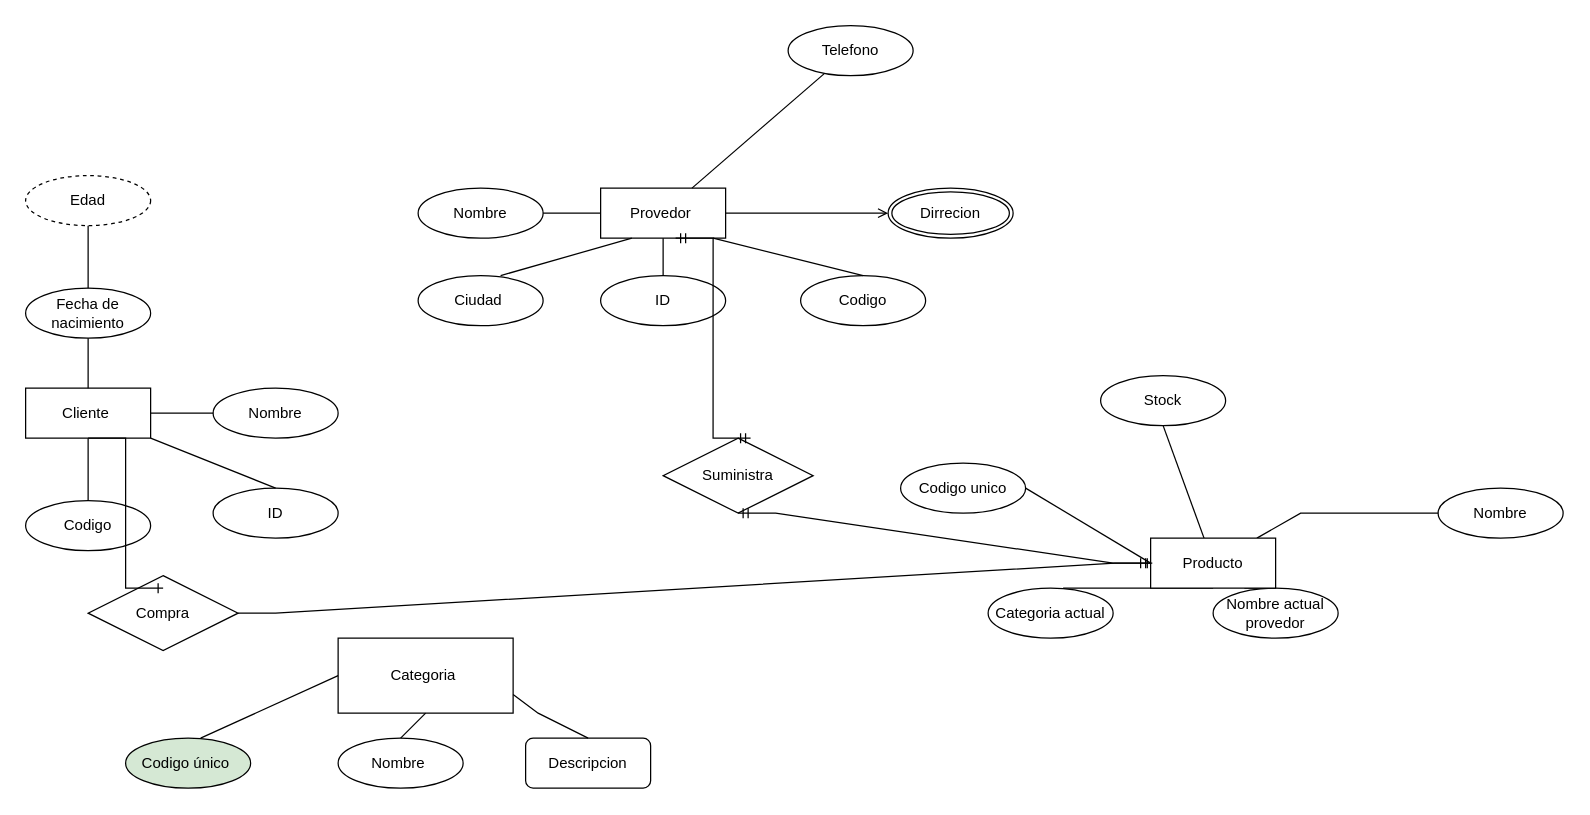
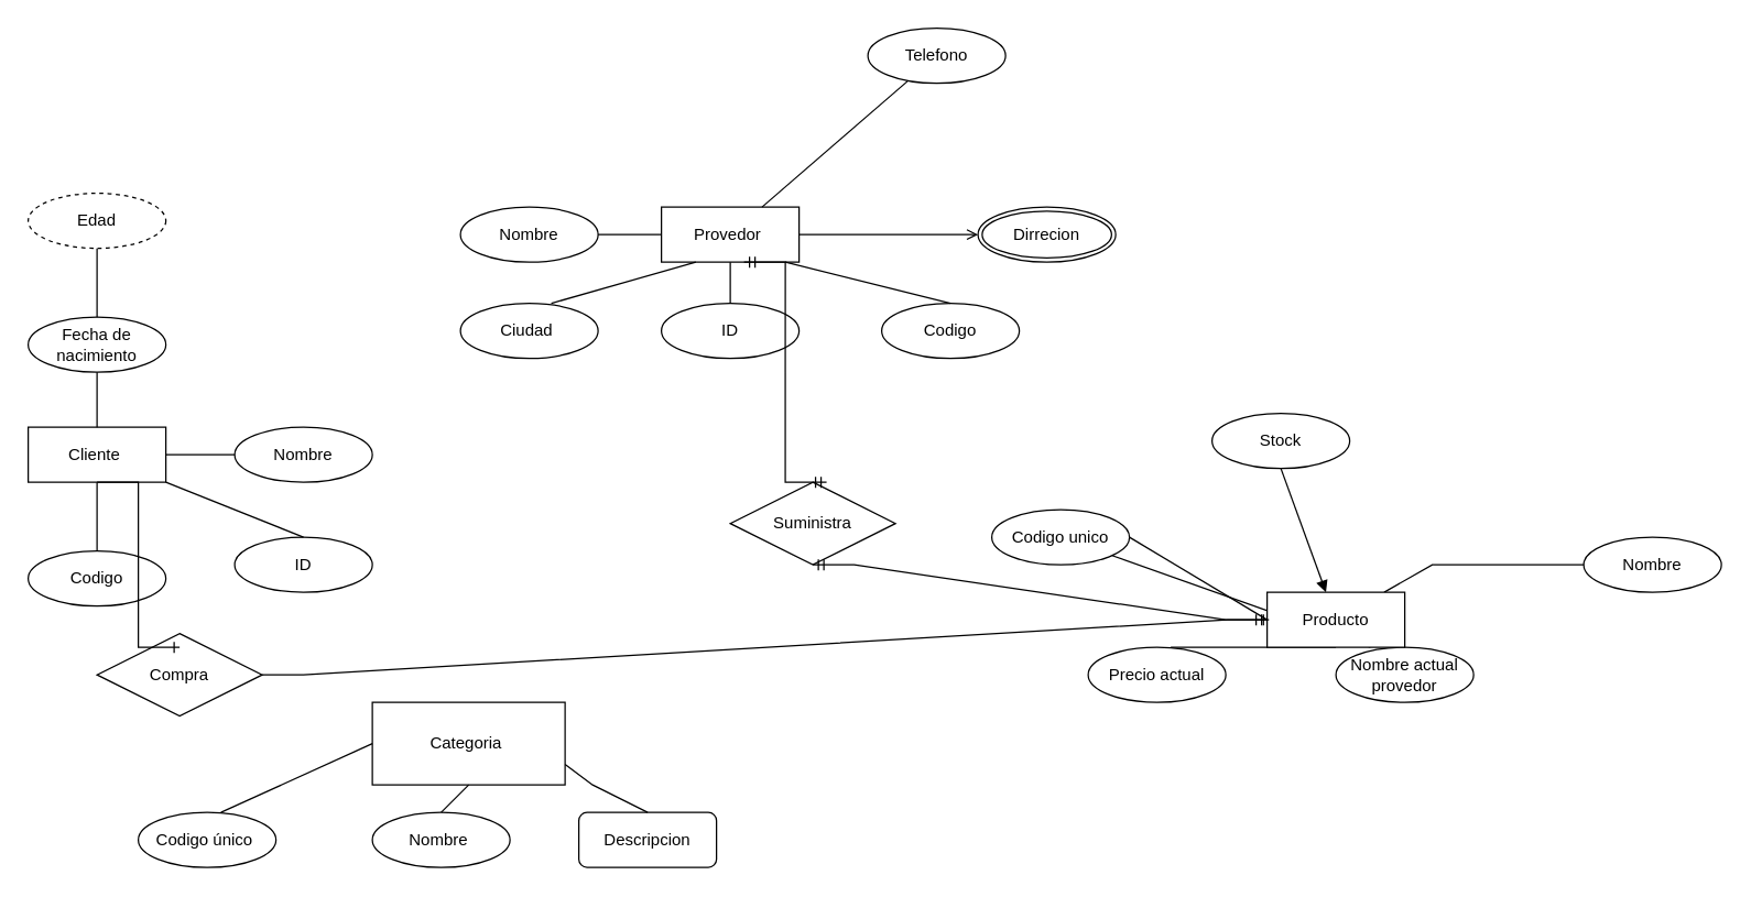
- <mxCell id="42" value="" style="endArrow=none;html=1;rounded=0;exitX=0.5;exitY=1;exitDx=0;exitDy=0;" edge="1" parent="1" source="19" target="43"><mxGeometry relative="1" as="geometry"><mxPoint x="980" y="360" as="sourcePoint" /><mxPoint x="1140" y="360" as="targetPoint" /></mxGeometry></mxCell>
+ <mxCell id="42" value="" style="endArrow=block;html=1;rounded=0;exitX=0.5;exitY=1;exitDx=0;exitDy=0;" edge="1" parent="1" source="19" target="43"><mxGeometry relative="1" as="geometry"><mxPoint x="980" y="360" as="sourcePoint" /><mxPoint x="1140" y="360" as="targetPoint" /></mxGeometry></mxCell>
- <mxCell id="41" value="" style="endArrow=none;html=1;rounded=0;entryX=0.5;entryY=0;entryDx=0;entryDy=0;exitX=0.75;exitY=1;exitDx=0;exitDy=0;" edge="1" parent="1" source="43" target="18"><mxGeometry relative="1" as="geometry"><mxPoint x="950" y="430" as="sourcePoint" /><mxPoint x="1050" y="450" as="targetPoint" /></mxGeometry></mxCell>
+ <mxCell id="41" value="" style="endArrow=none;html=1;rounded=0;exitX=0.75;exitY=1;exitDx=0;exitDy=0;" edge="1" parent="1" source="43" target="17"><mxGeometry relative="1" as="geometry"><mxPoint x="950" y="430" as="sourcePoint" /><mxPoint x="1050" y="450" as="targetPoint" /></mxGeometry></mxCell>
- <mxCell id="15" value="Categoria actual" style="ellipse;whiteSpace=wrap;html=1;align=center;" vertex="1" parent="1"><mxGeometry x="790" y="470" width="100" height="40" as="geometry" /></mxCell>
+ <mxCell id="15" value="Precio actual" style="ellipse;whiteSpace=wrap;html=1;align=center;" vertex="1" parent="1"><mxGeometry x="790" y="470" width="100" height="40" as="geometry" /></mxCell>
- <mxCell id="21" value="Codigo único&amp;nbsp;" style="ellipse;whiteSpace=wrap;html=1;align=center;fillColor=#d5e8d4;" vertex="1" parent="1"><mxGeometry x="100" y="590" width="100" height="40" as="geometry" /></mxCell>
+ <mxCell id="21" value="Codigo único&amp;nbsp;" style="ellipse;whiteSpace=wrap;html=1;align=center;" vertex="1" parent="1"><mxGeometry x="100" y="590" width="100" height="40" as="geometry" /></mxCell>
